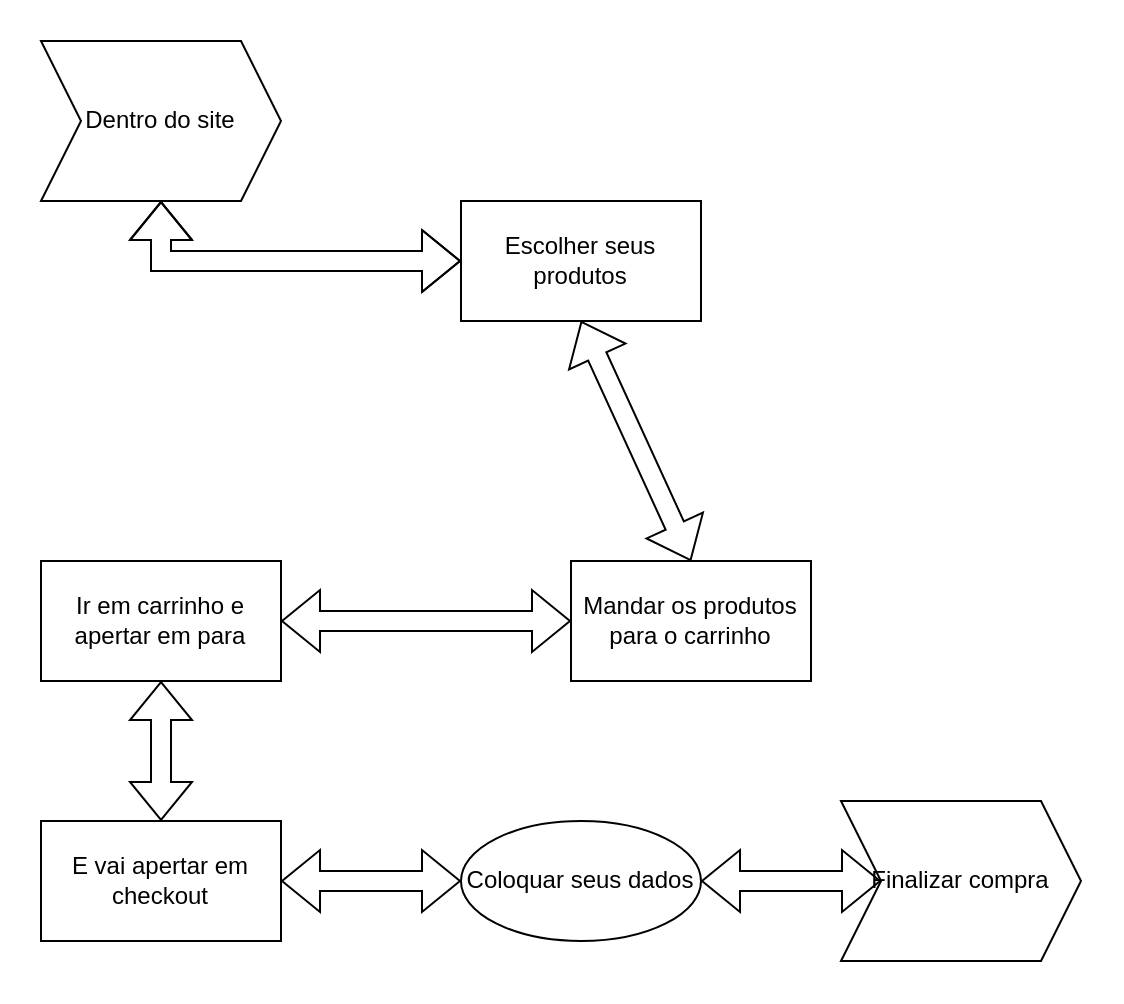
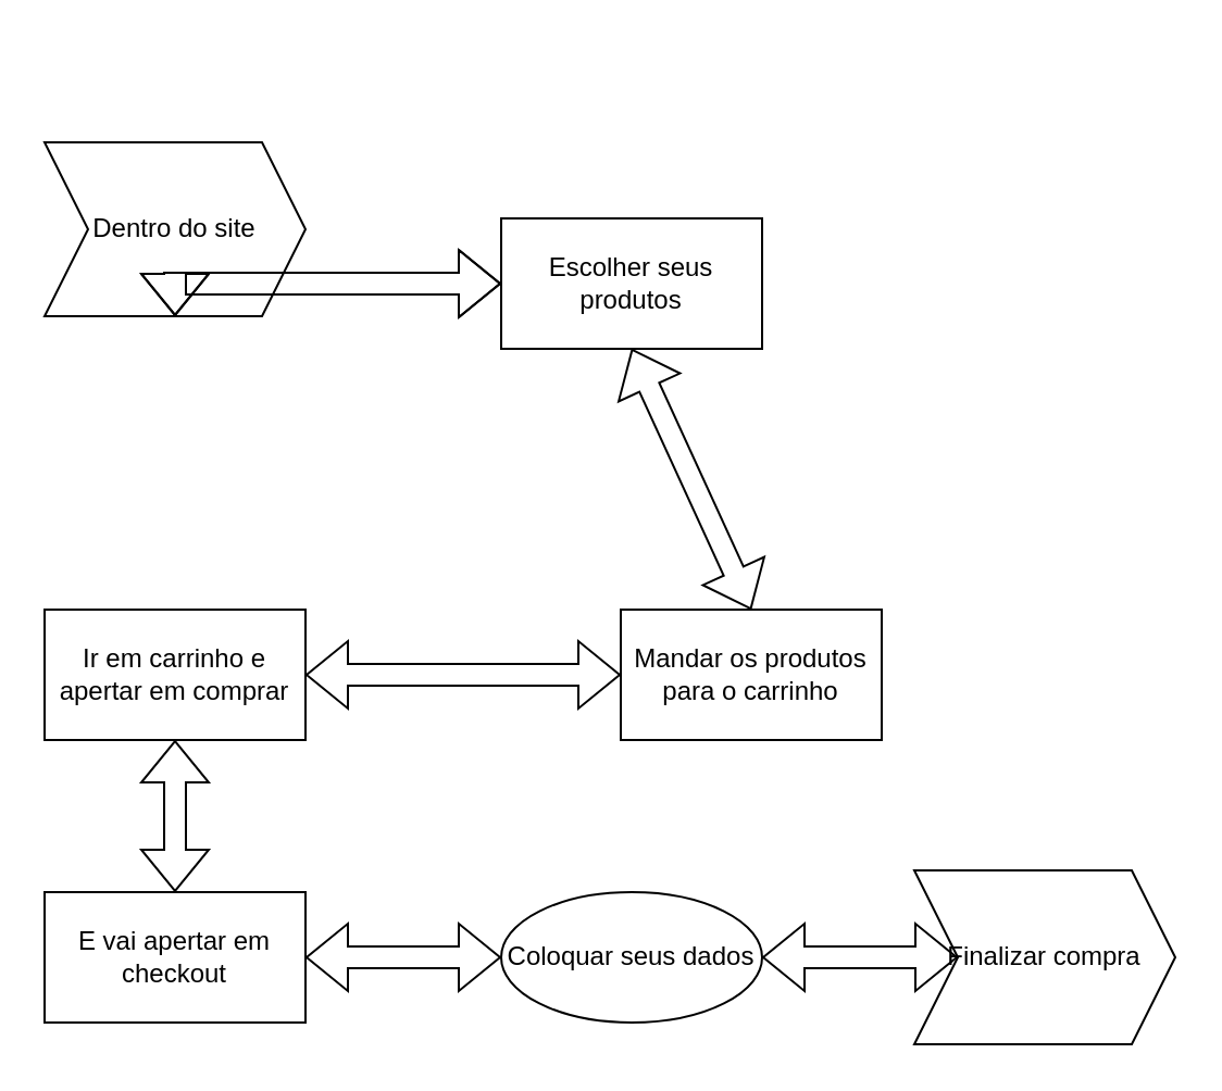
- <mxCell id="8" value="Dentro do site" style="shape=step;perimeter=stepPerimeter;whiteSpace=wrap;html=1;fixedSize=1;" vertex="1" parent="1"><mxGeometry x="20" y="20" width="120" height="80" as="geometry" /></mxCell>
+ <mxCell id="8" value="Dentro do site" style="shape=step;perimeter=stepPerimeter;whiteSpace=wrap;html=1;fixedSize=1;" vertex="1" parent="1"><mxGeometry x="20" y="65" width="120" height="80" as="geometry" /></mxCell>
- <mxCell id="4" value="Ir em carrinho e apertar em para" style="rounded=0;whiteSpace=wrap;html=1;" vertex="1" parent="1"><mxGeometry x="20" y="280" width="120" height="60" as="geometry" /></mxCell>
+ <mxCell id="4" value="Ir em carrinho e apertar em comprar" style="rounded=0;whiteSpace=wrap;html=1;" vertex="1" parent="1"><mxGeometry x="20" y="280" width="120" height="60" as="geometry" /></mxCell>
